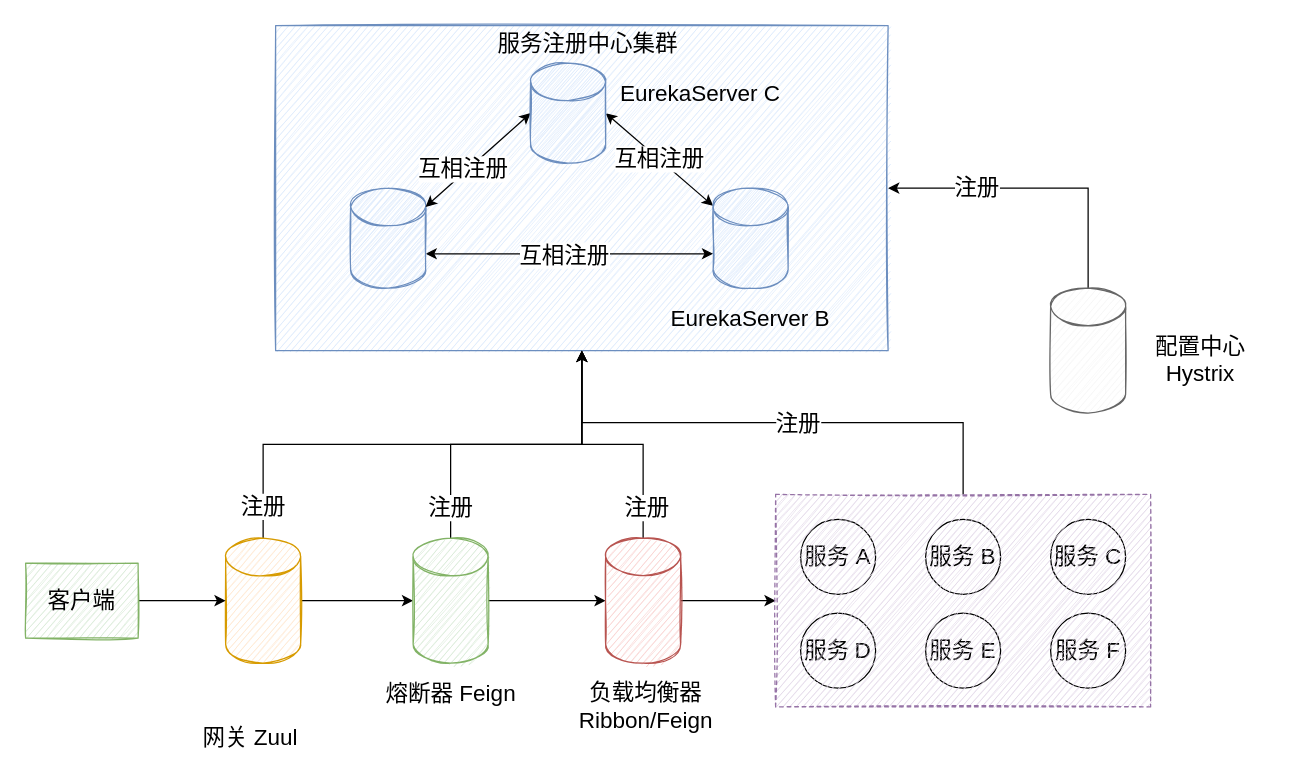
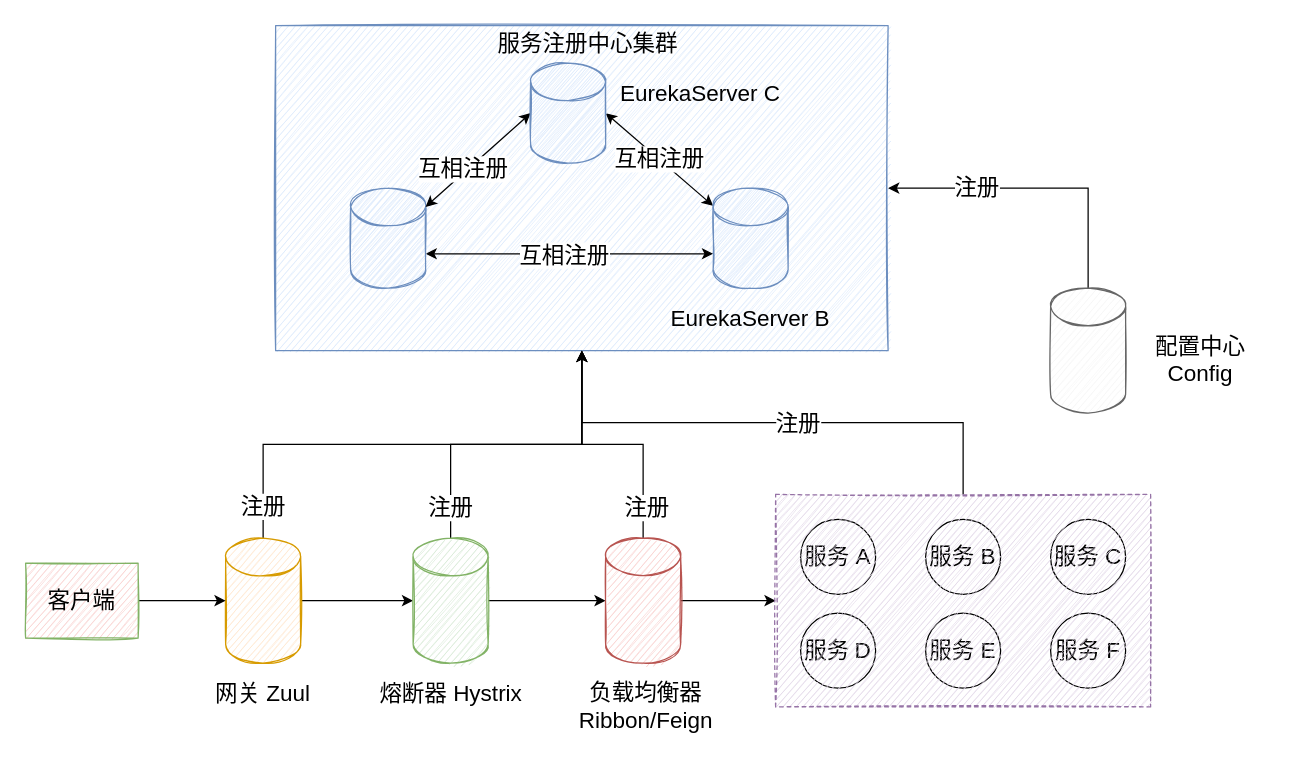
- <mxCell id="16" value="配置中心 Hystrix" style="text;html=1;strokeColor=none;fillColor=none;align=center;verticalAlign=middle;whiteSpace=wrap;rounded=0;fontSize=18;" vertex="1" parent="1"><mxGeometry x="910" y="260" width="100" height="55" as="geometry" /></mxCell>
+ <mxCell id="16" value="配置中心 Config" style="text;html=1;strokeColor=none;fillColor=none;align=center;verticalAlign=middle;whiteSpace=wrap;rounded=0;fontSize=18;" vertex="1" parent="1"><mxGeometry x="910" y="260" width="100" height="55" as="geometry" /></mxCell>
- <mxCell id="33" value="客户端" style="rounded=0;whiteSpace=wrap;html=1;fontSize=18;fillColor=#d5e8d4;strokeColor=#82b366;sketch=1;" vertex="1" parent="1"><mxGeometry x="20" y="450" width="90" height="60" as="geometry" /></mxCell>
+ <mxCell id="33" value="客户端" style="rounded=0;whiteSpace=wrap;html=1;fontSize=18;fillColor=#f8cecc;strokeColor=#82b366;sketch=1;" vertex="1" parent="1"><mxGeometry x="20" y="450" width="90" height="60" as="geometry" /></mxCell>
- <mxCell id="30" value="熔断器 Feign" style="text;html=1;strokeColor=none;fillColor=none;align=center;verticalAlign=middle;whiteSpace=wrap;rounded=0;fontSize=18;" vertex="1" parent="1"><mxGeometry x="297.5" y="540" width="125" height="30" as="geometry" /></mxCell>
+ <mxCell id="30" value="熔断器 Hystrix" style="text;html=1;strokeColor=none;fillColor=none;align=center;verticalAlign=middle;whiteSpace=wrap;rounded=0;fontSize=18;" vertex="1" parent="1"><mxGeometry x="297.5" y="540" width="125" height="30" as="geometry" /></mxCell>
- <mxCell id="29" value="网关 Zuul" style="text;html=1;strokeColor=none;fillColor=none;align=center;verticalAlign=middle;whiteSpace=wrap;rounded=0;fontSize=18;" vertex="1" parent="1"><mxGeometry x="155" y="575" width="90" height="30" as="geometry" /></mxCell>
+ <mxCell id="29" value="网关 Zuul" style="text;html=1;strokeColor=none;fillColor=none;align=center;verticalAlign=middle;whiteSpace=wrap;rounded=0;fontSize=18;" vertex="1" parent="1"><mxGeometry x="165" y="540" width="90" height="30" as="geometry" /></mxCell>
